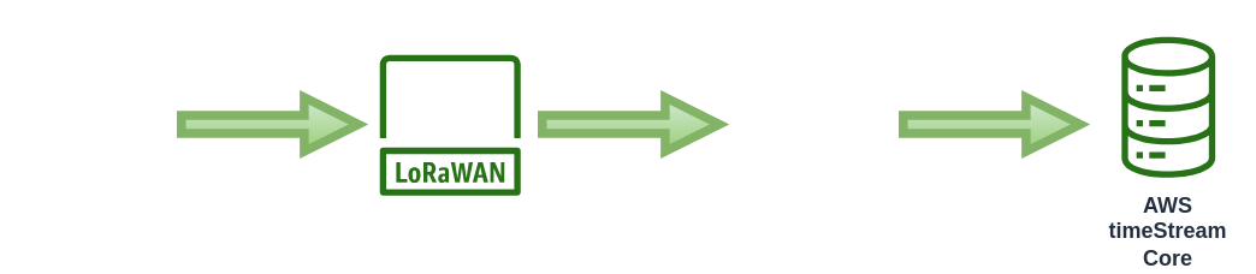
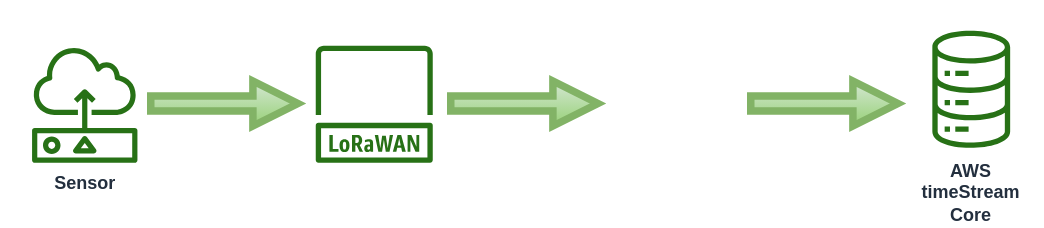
+ <mxCell id="5" value="&lt;b&gt;Sensor&lt;/b&gt;" style="outlineConnect=0;fontColor=#232F3E;gradientColor=none;fillColor=#277116;strokeColor=none;dashed=0;verticalLabelPosition=bottom;verticalAlign=top;align=center;html=1;fontSize=12;fontStyle=0;aspect=fixed;pointerEvents=1;shape=mxgraph.aws4.sensor;" vertex="1" parent="2"><mxGeometry y="10" width="72" height="78" as="geometry" /></mxCell>
